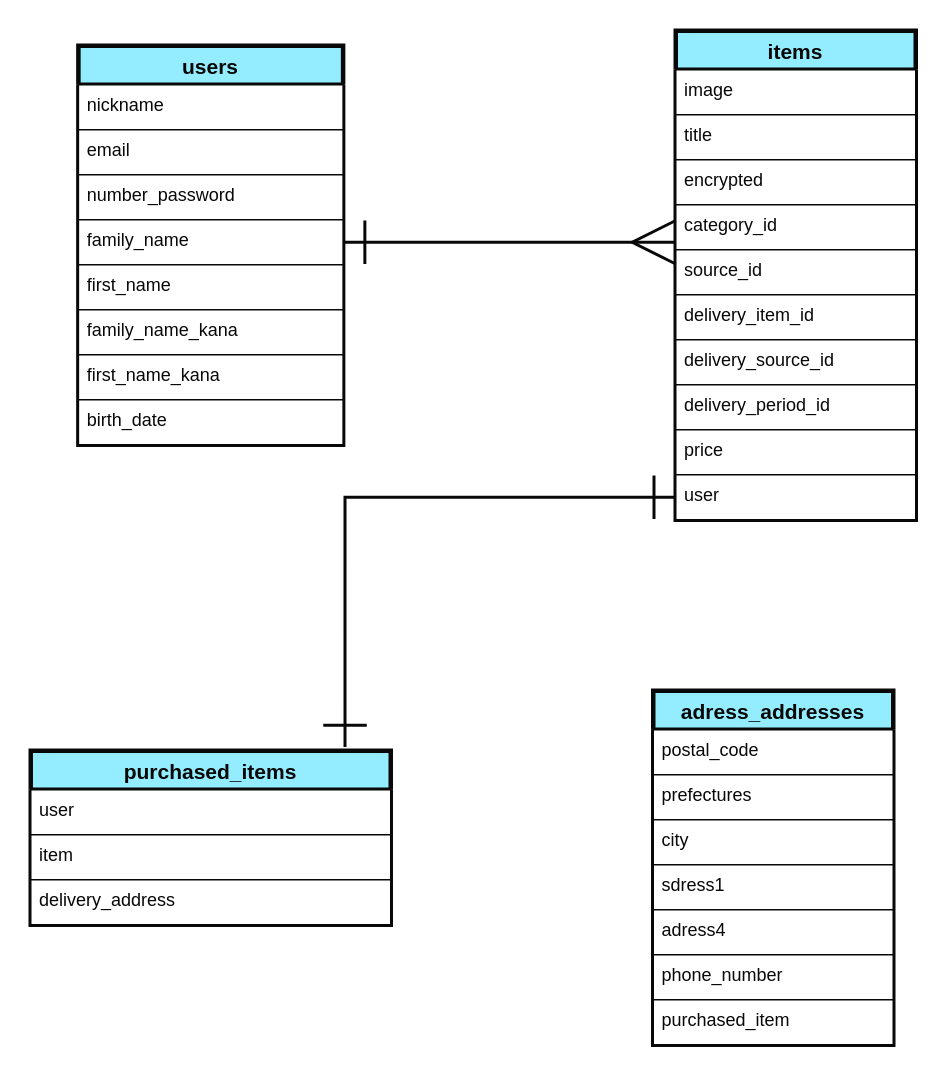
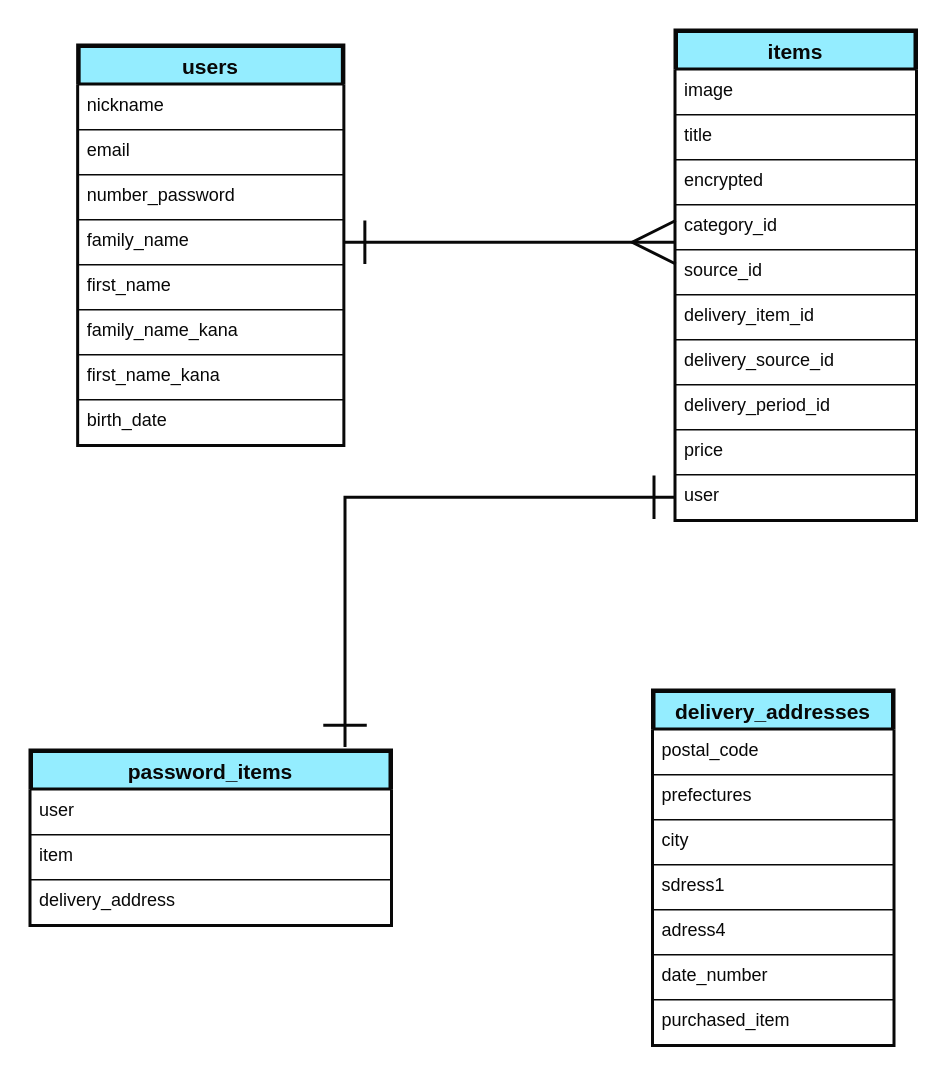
- <mxCell id="26" value="adress_addresses" style="swimlane;fontStyle=1;childLayout=stackLayout;horizontal=1;startSize=26;horizontalStack=0;resizeParent=1;resizeParentMax=0;resizeLast=0;collapsible=1;marginBottom=0;align=center;fontSize=14;labelBackgroundColor=none;strokeColor=#080808;strokeWidth=3;fillColor=#94EDFF;fontColor=#080808;" vertex="1" parent="1"><mxGeometry x="435" y="460" width="160" height="236" as="geometry" /></mxCell>
+ <mxCell id="26" value="delivery_addresses" style="swimlane;fontStyle=1;childLayout=stackLayout;horizontal=1;startSize=26;horizontalStack=0;resizeParent=1;resizeParentMax=0;resizeLast=0;collapsible=1;marginBottom=0;align=center;fontSize=14;labelBackgroundColor=none;strokeColor=#080808;strokeWidth=3;fillColor=#94EDFF;fontColor=#080808;" vertex="1" parent="1"><mxGeometry x="435" y="460" width="160" height="236" as="geometry" /></mxCell>
- <mxCell id="2" value="purchased_items" style="swimlane;fontStyle=1;childLayout=stackLayout;horizontal=1;startSize=26;horizontalStack=0;resizeParent=1;resizeParentMax=0;resizeLast=0;collapsible=1;marginBottom=0;align=center;fontSize=14;strokeWidth=3;strokeColor=#080808;fontColor=#080808;fillColor=#94EDFF;" vertex="1" parent="1"><mxGeometry x="20" y="500" width="240" height="116" as="geometry" /></mxCell>
+ <mxCell id="2" value="password_items" style="swimlane;fontStyle=1;childLayout=stackLayout;horizontal=1;startSize=26;horizontalStack=0;resizeParent=1;resizeParentMax=0;resizeLast=0;collapsible=1;marginBottom=0;align=center;fontSize=14;strokeWidth=3;strokeColor=#080808;fontColor=#080808;fillColor=#94EDFF;" vertex="1" parent="1"><mxGeometry x="20" y="500" width="240" height="116" as="geometry" /></mxCell>
- <mxCell id="32" value="phone_number" style="text;spacingLeft=4;spacingRight=4;overflow=hidden;rotatable=0;points=[[0,0.5],[1,0.5]];portConstraint=eastwest;fontSize=12;fontColor=#080808;strokeColor=#080808;fillColor=#FFFFFF;" vertex="1" parent="26"><mxGeometry y="176" width="160" height="30" as="geometry" /></mxCell>
+ <mxCell id="32" value="date_number" style="text;spacingLeft=4;spacingRight=4;overflow=hidden;rotatable=0;points=[[0,0.5],[1,0.5]];portConstraint=eastwest;fontSize=12;fontColor=#080808;strokeColor=#080808;fillColor=#FFFFFF;" vertex="1" parent="26"><mxGeometry y="176" width="160" height="30" as="geometry" /></mxCell>
